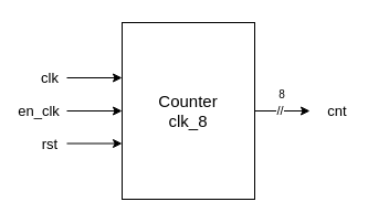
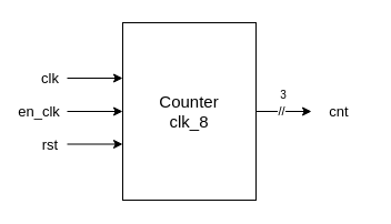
- <mxCell id="12" value="&lt;font style=&quot;font-size: 10px;&quot;&gt;8&lt;/font&gt;" style="text;html=1;align=center;verticalAlign=middle;whiteSpace=wrap;rounded=0;" parent="1" vertex="1"><mxGeometry x="240" y="80" width="30" height="10" as="geometry" /></mxCell>
+ <mxCell id="12" value="&lt;font style=&quot;font-size: 10px;&quot;&gt;3&lt;/font&gt;" style="text;html=1;align=center;verticalAlign=middle;whiteSpace=wrap;rounded=0;" parent="1" vertex="1"><mxGeometry x="240" y="80" width="30" height="10" as="geometry" /></mxCell>
